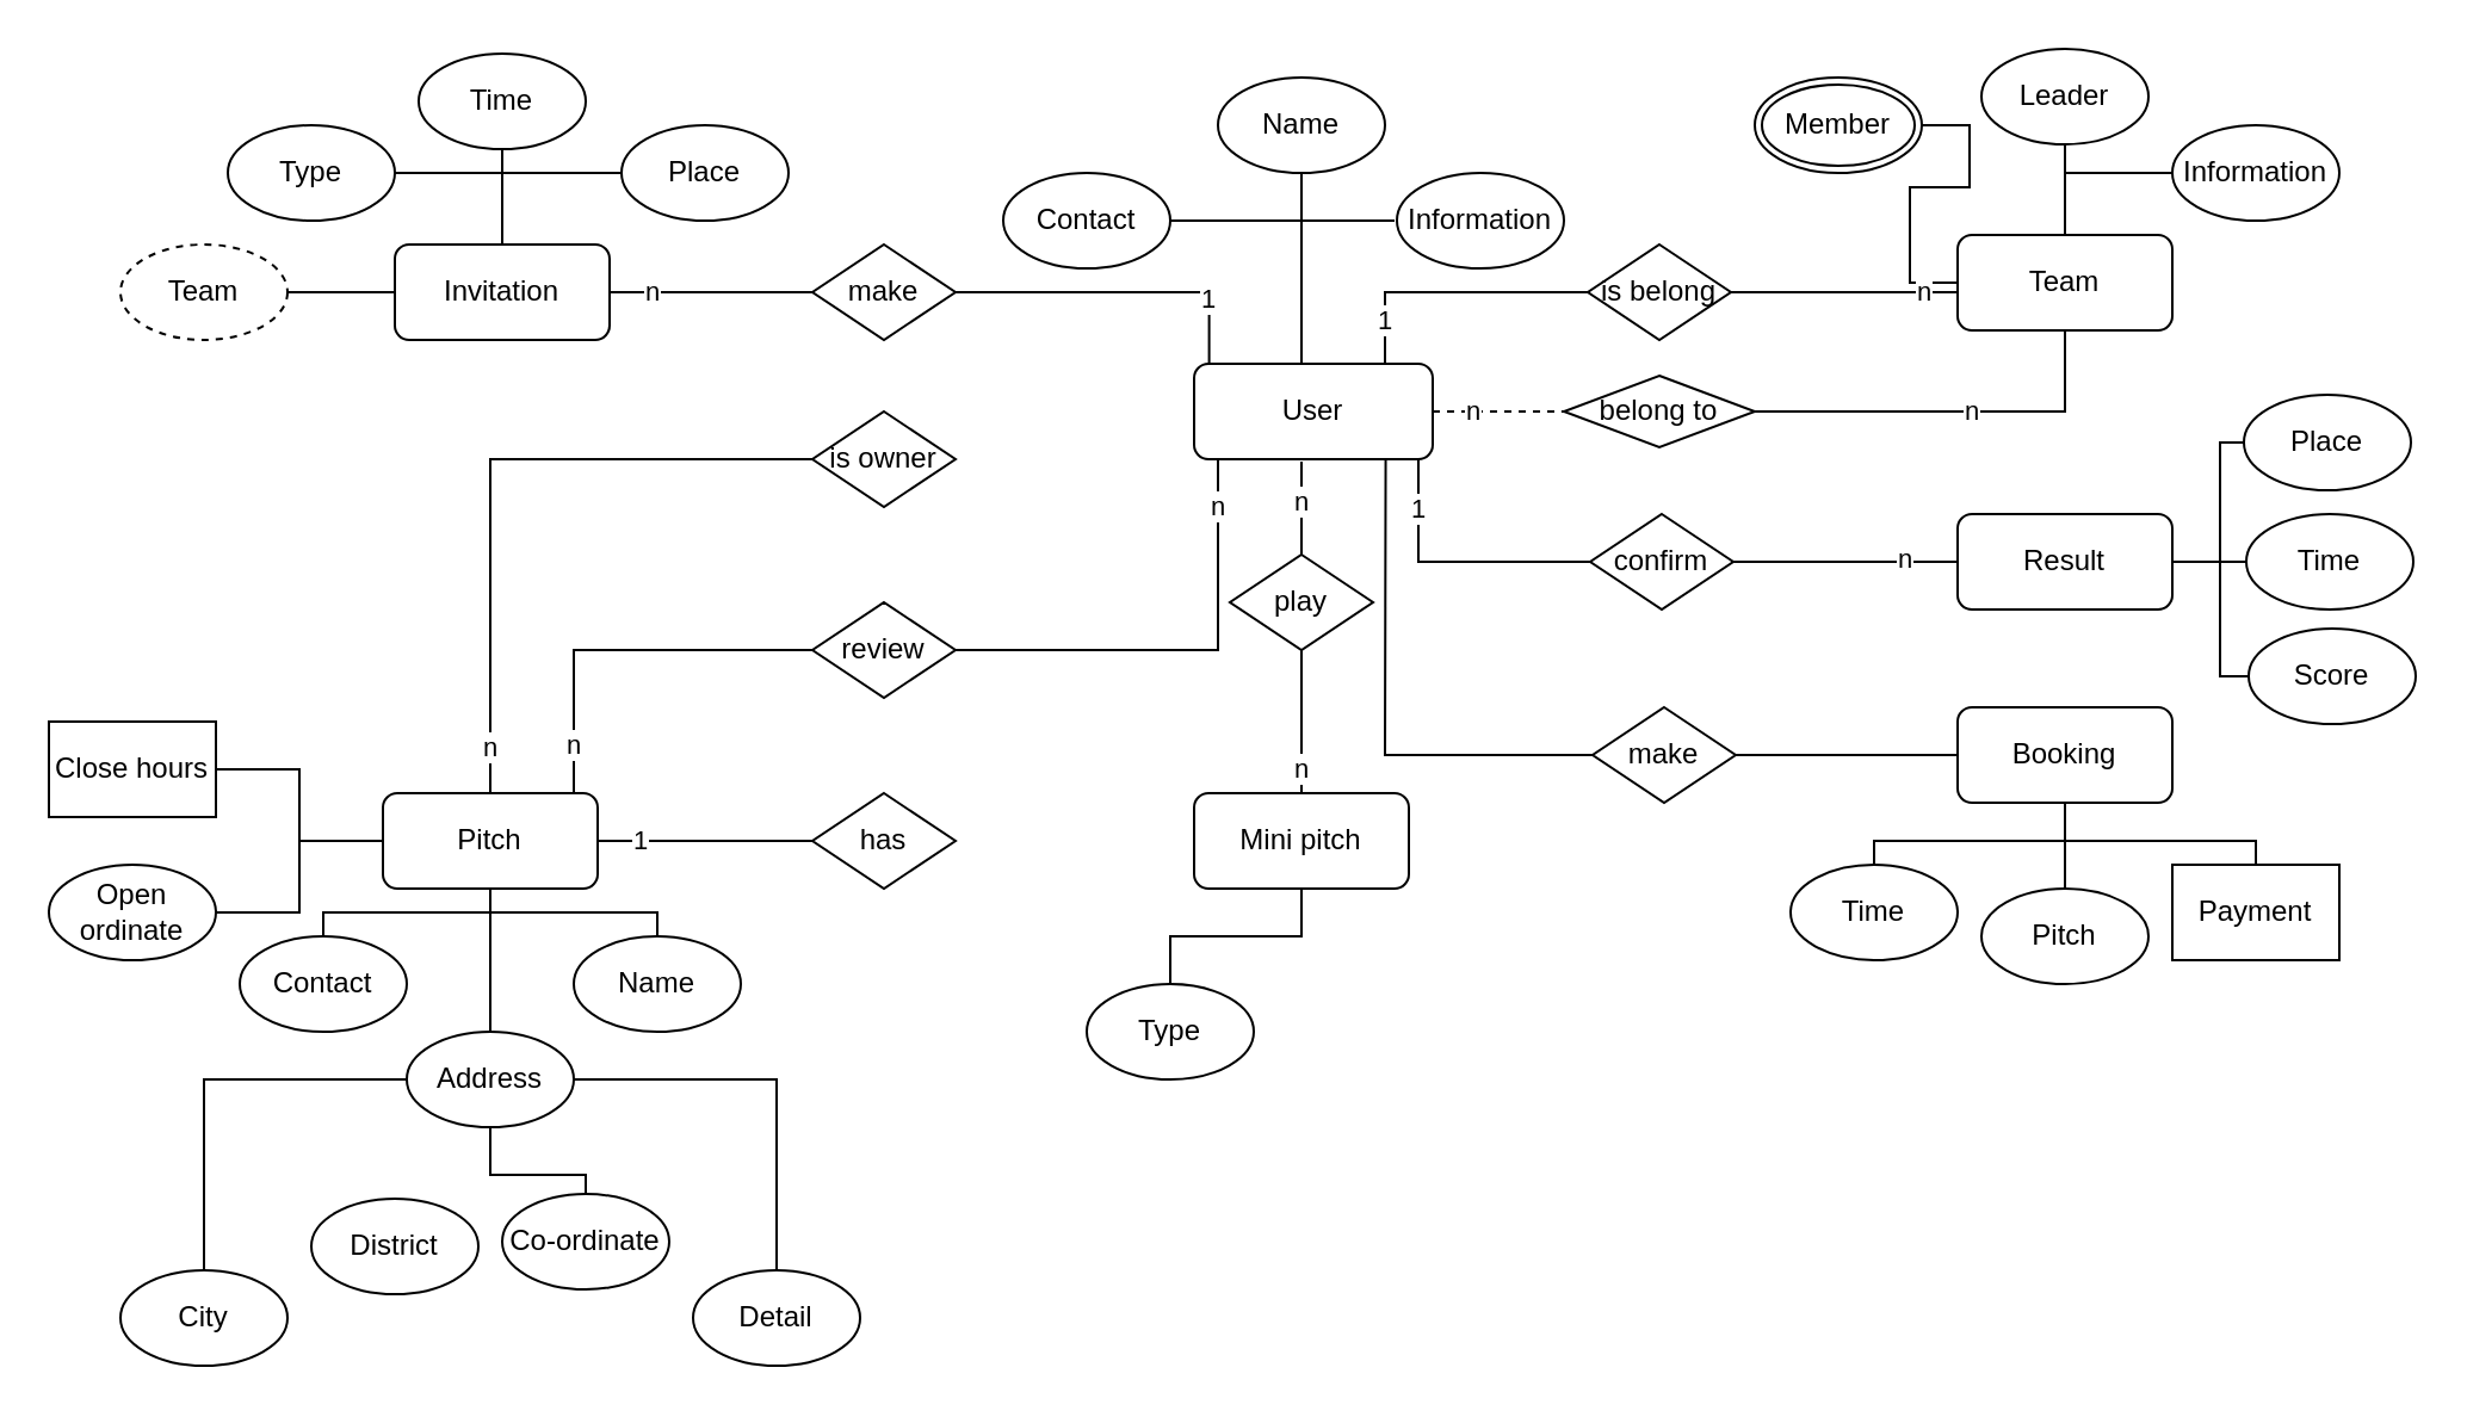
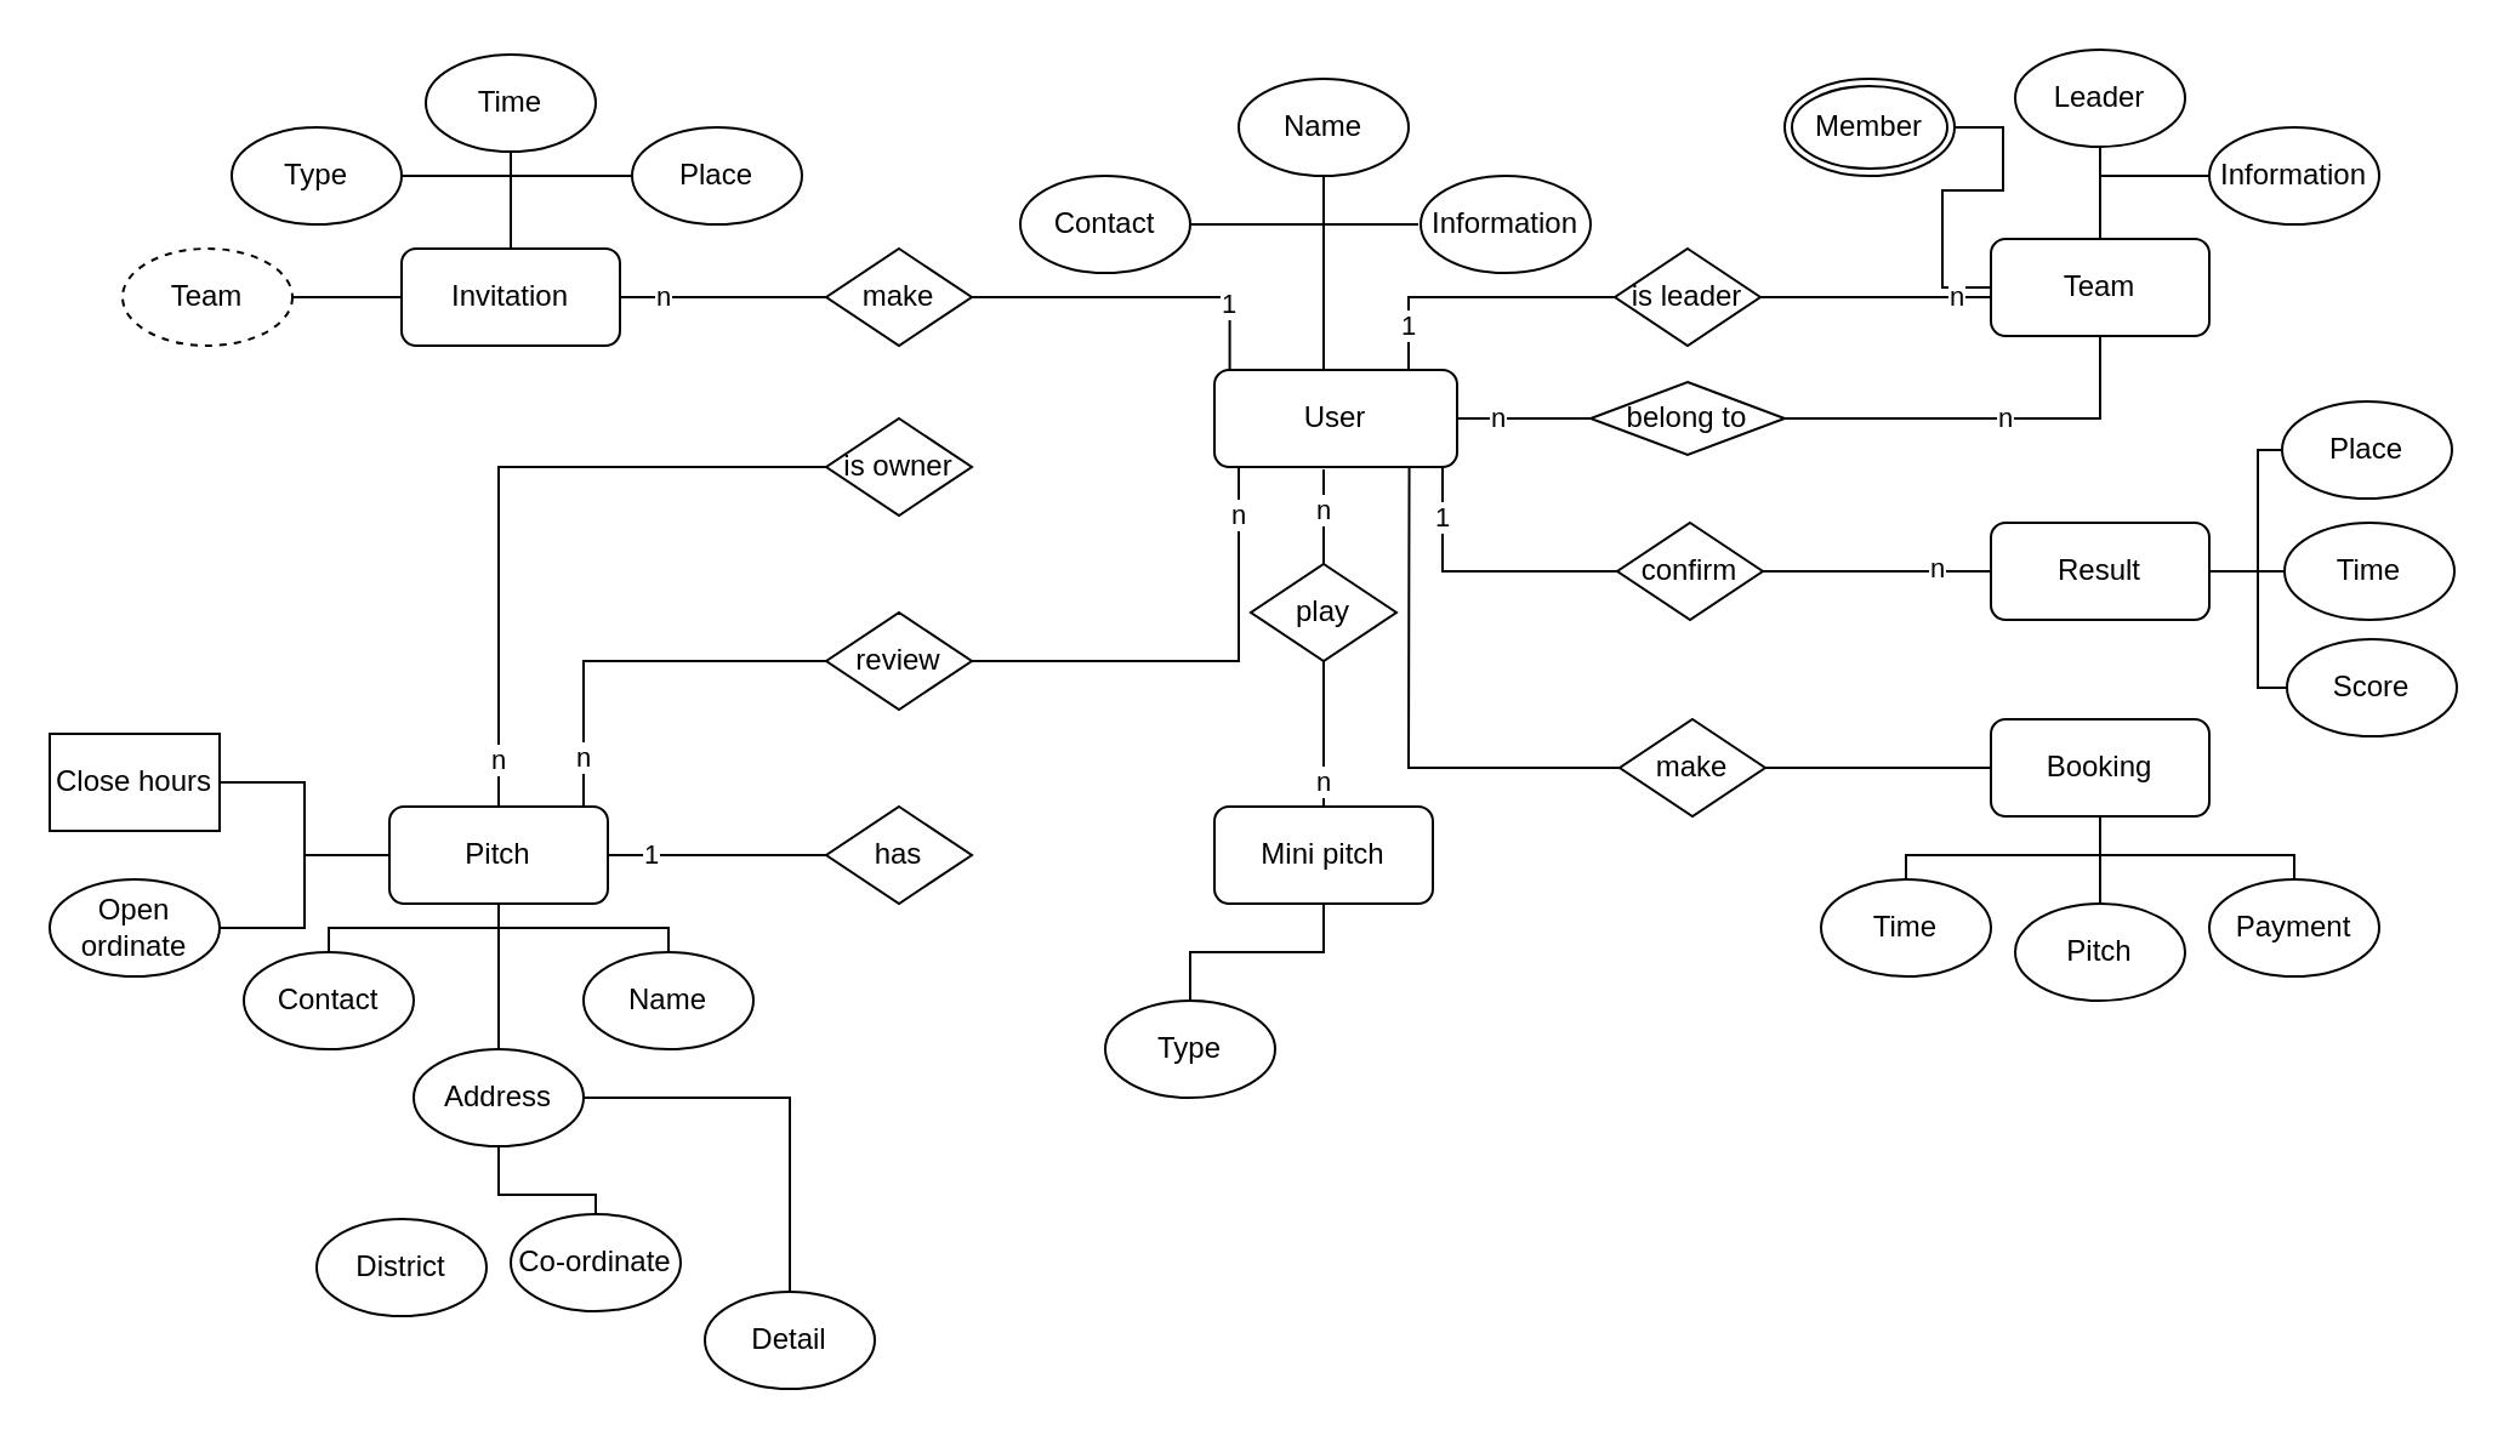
- <mxCell id="37" value="is belong" style="rhombus;whiteSpace=wrap;html=1;" parent="1" vertex="1"><mxGeometry x="665" y="102" width="60" height="40" as="geometry" /></mxCell>
+ <mxCell id="37" value="is leader" style="rhombus;whiteSpace=wrap;html=1;" parent="1" vertex="1"><mxGeometry x="665" y="102" width="60" height="40" as="geometry" /></mxCell>
- <mxCell id="3" value="n" style="edgeStyle=orthogonalEdgeStyle;rounded=0;orthogonalLoop=1;jettySize=auto;html=1;endArrow=none;endFill=0;entryX=0;entryY=0.5;entryDx=0;entryDy=0;exitX=1;exitY=0.5;exitDx=0;exitDy=0;dashed=1;" parent="1" source="9" target="31" edge="1"><mxGeometry x="-0.385" relative="1" as="geometry"><mxPoint x="620" y="162" as="targetPoint" /><Array as="points"><mxPoint x="620" y="172" /><mxPoint x="620" y="172" /></Array><mxPoint as="offset" /></mxGeometry></mxCell>
+ <mxCell id="3" value="n" style="edgeStyle=orthogonalEdgeStyle;rounded=0;orthogonalLoop=1;jettySize=auto;html=1;endArrow=none;endFill=0;entryX=0;entryY=0.5;entryDx=0;entryDy=0;exitX=1;exitY=0.5;exitDx=0;exitDy=0;" parent="1" source="9" target="31" edge="1"><mxGeometry x="-0.385" relative="1" as="geometry"><mxPoint x="620" y="162" as="targetPoint" /><Array as="points"><mxPoint x="620" y="172" /><mxPoint x="620" y="172" /></Array><mxPoint as="offset" /></mxGeometry></mxCell>
- <mxCell id="84" value="Payment" style="whiteSpace=wrap;html=1;rounded=0;" vertex="1" parent="1"><mxGeometry x="910" y="362" width="70" height="40" as="geometry" /></mxCell>
+ <mxCell id="84" value="Payment" style="ellipse;whiteSpace=wrap;html=1;" vertex="1" parent="1"><mxGeometry x="910" y="362" width="70" height="40" as="geometry" /></mxCell>
- <mxCell id="42" style="edgeStyle=orthogonalEdgeStyle;rounded=0;orthogonalLoop=1;jettySize=auto;html=1;endArrow=none;endFill=0;" parent="1" source="44" target="45" edge="1"><mxGeometry relative="1" as="geometry" /></mxCell>
- <mxCell id="45" value="City" style="ellipse;whiteSpace=wrap;html=1;" parent="1" vertex="1"><mxGeometry x="50" y="532" width="70" height="40" as="geometry" /></mxCell>
